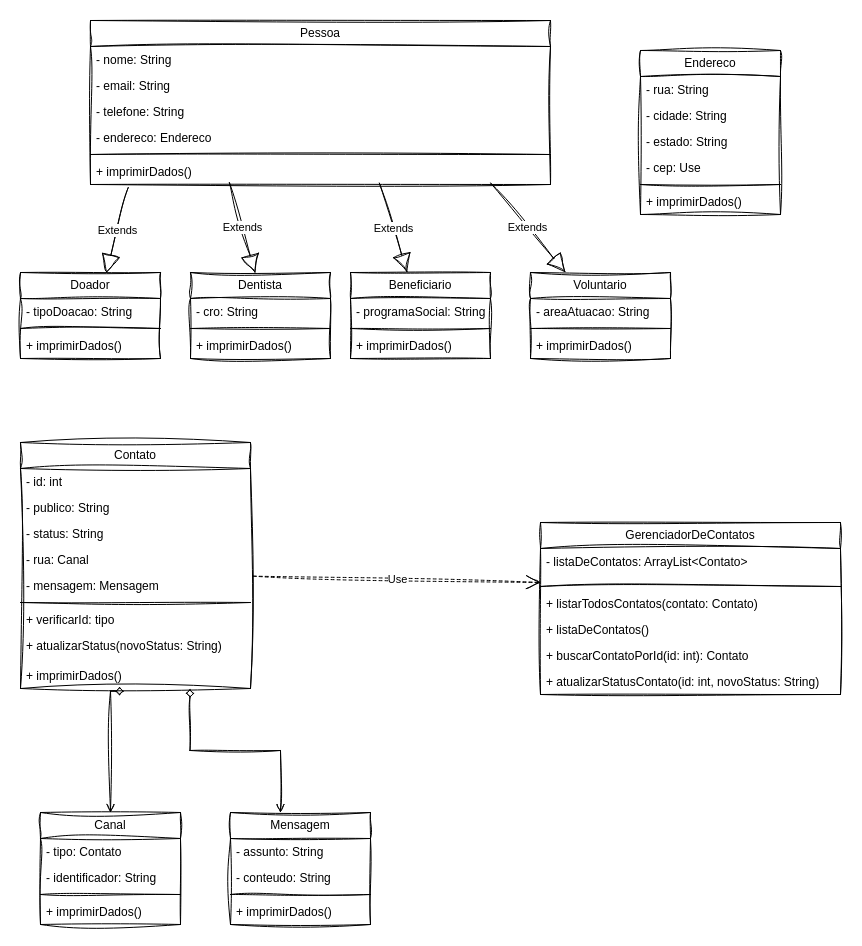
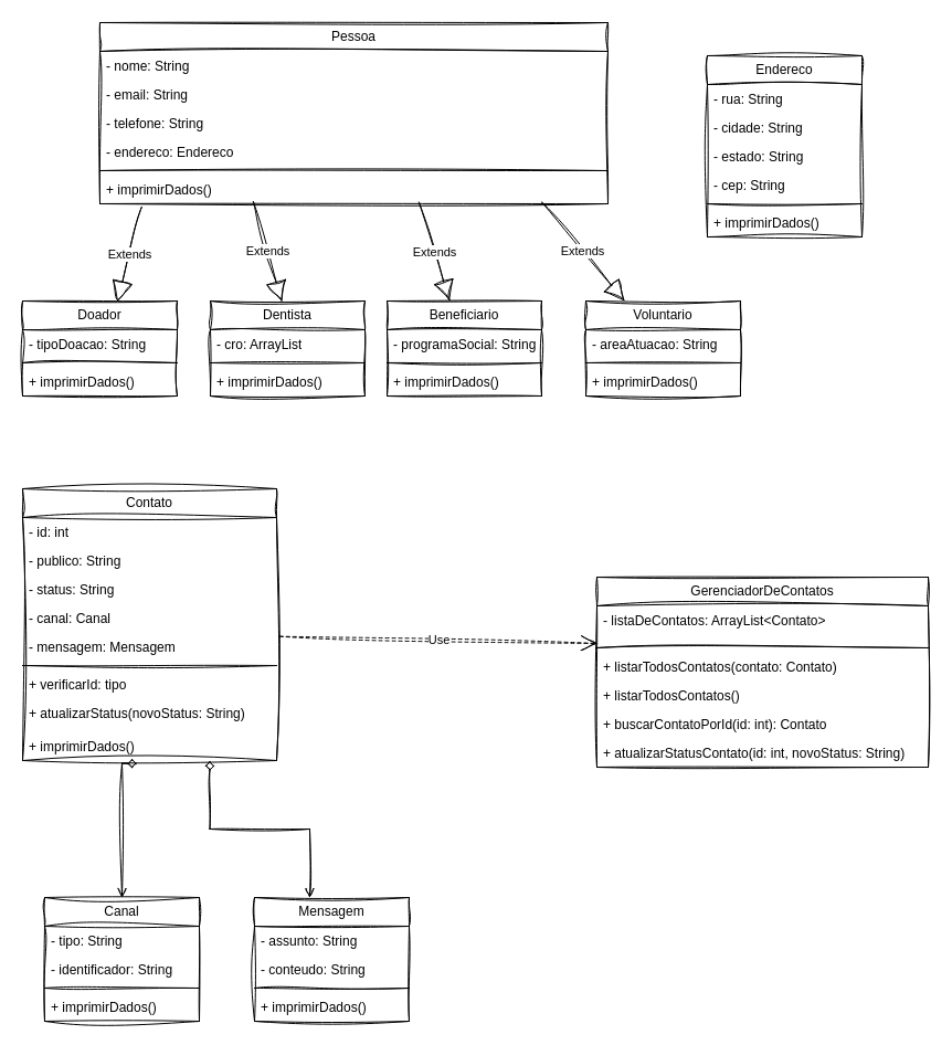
- <mxCell id="11" value="- cep: Use" style="text;strokeColor=none;fillColor=none;align=left;verticalAlign=top;spacingLeft=4;spacingRight=4;overflow=hidden;rotatable=0;points=[[0,0.5],[1,0.5]];portConstraint=eastwest;whiteSpace=wrap;html=1;sketch=1;curveFitting=1;jiggle=2;" vertex="1" parent="7"><mxGeometry y="104" width="140" height="26" as="geometry" /></mxCell>
+ <mxCell id="11" value="- cep: String" style="text;strokeColor=none;fillColor=none;align=left;verticalAlign=top;spacingLeft=4;spacingRight=4;overflow=hidden;rotatable=0;points=[[0,0.5],[1,0.5]];portConstraint=eastwest;whiteSpace=wrap;html=1;sketch=1;curveFitting=1;jiggle=2;" vertex="1" parent="7"><mxGeometry y="104" width="140" height="26" as="geometry" /></mxCell>
- <mxCell id="45" value="- cro: String" style="text;strokeColor=none;fillColor=none;align=left;verticalAlign=top;spacingLeft=4;spacingRight=4;overflow=hidden;rotatable=0;points=[[0,0.5],[1,0.5]];portConstraint=eastwest;whiteSpace=wrap;html=1;sketch=1;curveFitting=1;jiggle=2;" vertex="1" parent="44"><mxGeometry y="26" width="140" height="26" as="geometry" /></mxCell>
+ <mxCell id="45" value="- cro: ArrayList" style="text;strokeColor=none;fillColor=none;align=left;verticalAlign=top;spacingLeft=4;spacingRight=4;overflow=hidden;rotatable=0;points=[[0,0.5],[1,0.5]];portConstraint=eastwest;whiteSpace=wrap;html=1;sketch=1;curveFitting=1;jiggle=2;" vertex="1" parent="44"><mxGeometry y="26" width="140" height="26" as="geometry" /></mxCell>
- <mxCell id="38" value="- rua: Canal" style="text;strokeColor=none;fillColor=none;align=left;verticalAlign=top;spacingLeft=4;spacingRight=4;overflow=hidden;rotatable=0;points=[[0,0.5],[1,0.5]];portConstraint=eastwest;whiteSpace=wrap;html=1;sketch=1;curveFitting=1;jiggle=2;" vertex="1" parent="34"><mxGeometry y="104" width="230" height="26" as="geometry" /></mxCell>
+ <mxCell id="38" value="- canal: Canal" style="text;strokeColor=none;fillColor=none;align=left;verticalAlign=top;spacingLeft=4;spacingRight=4;overflow=hidden;rotatable=0;points=[[0,0.5],[1,0.5]];portConstraint=eastwest;whiteSpace=wrap;html=1;sketch=1;curveFitting=1;jiggle=2;" vertex="1" parent="34"><mxGeometry y="104" width="230" height="26" as="geometry" /></mxCell>
- <mxCell id="22" value="+ listaDeContatos()" style="text;strokeColor=none;fillColor=none;align=left;verticalAlign=top;spacingLeft=4;spacingRight=4;overflow=hidden;rotatable=0;points=[[0,0.5],[1,0.5]];portConstraint=eastwest;whiteSpace=wrap;html=1;sketch=1;curveFitting=1;jiggle=2;" vertex="1" parent="18"><mxGeometry y="94" width="300" height="26" as="geometry" /></mxCell>
+ <mxCell id="22" value="+ listarTodosContatos()" style="text;strokeColor=none;fillColor=none;align=left;verticalAlign=top;spacingLeft=4;spacingRight=4;overflow=hidden;rotatable=0;points=[[0,0.5],[1,0.5]];portConstraint=eastwest;whiteSpace=wrap;html=1;sketch=1;curveFitting=1;jiggle=2;" vertex="1" parent="18"><mxGeometry y="94" width="300" height="26" as="geometry" /></mxCell>
- <mxCell id="3" value="- tipo: Contato" style="text;strokeColor=none;fillColor=none;align=left;verticalAlign=top;spacingLeft=4;spacingRight=4;overflow=hidden;rotatable=0;points=[[0,0.5],[1,0.5]];portConstraint=eastwest;whiteSpace=wrap;html=1;sketch=1;curveFitting=1;jiggle=2;" vertex="1" parent="2"><mxGeometry y="26" width="140" height="26" as="geometry" /></mxCell>
+ <mxCell id="3" value="- tipo: String" style="text;strokeColor=none;fillColor=none;align=left;verticalAlign=top;spacingLeft=4;spacingRight=4;overflow=hidden;rotatable=0;points=[[0,0.5],[1,0.5]];portConstraint=eastwest;whiteSpace=wrap;html=1;sketch=1;curveFitting=1;jiggle=2;" vertex="1" parent="2"><mxGeometry y="26" width="140" height="26" as="geometry" /></mxCell>
